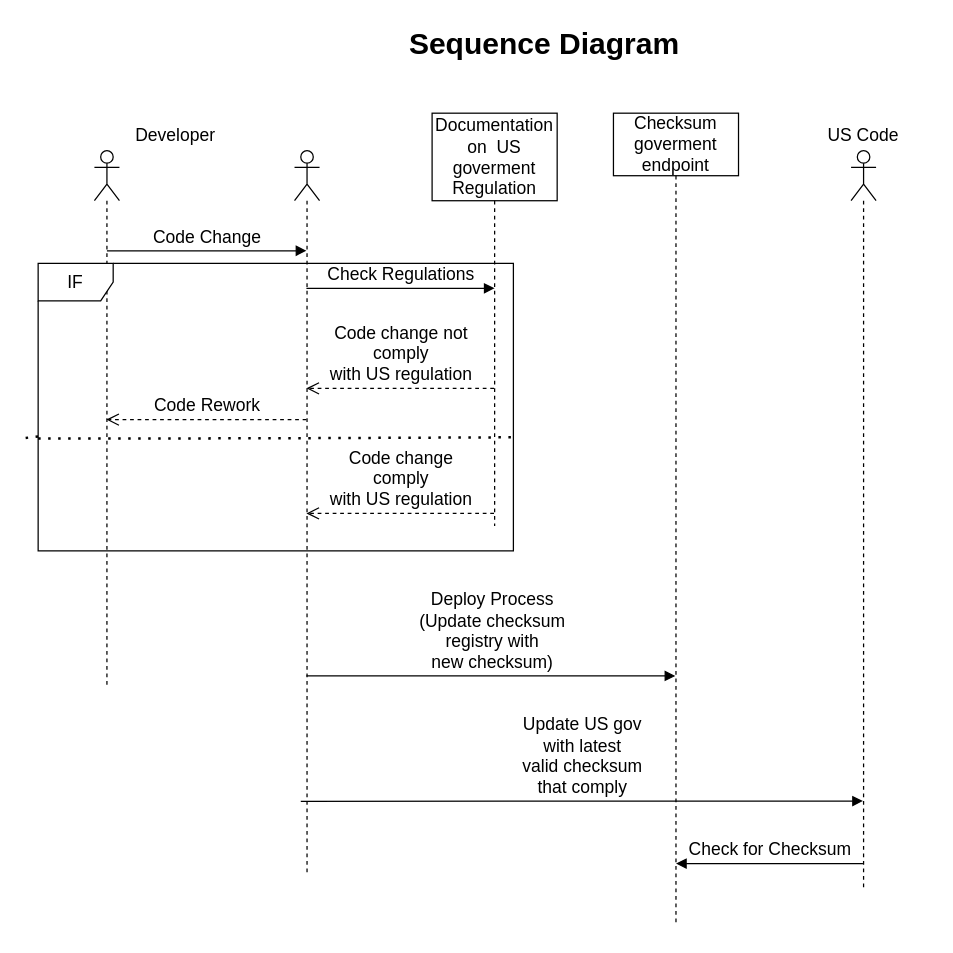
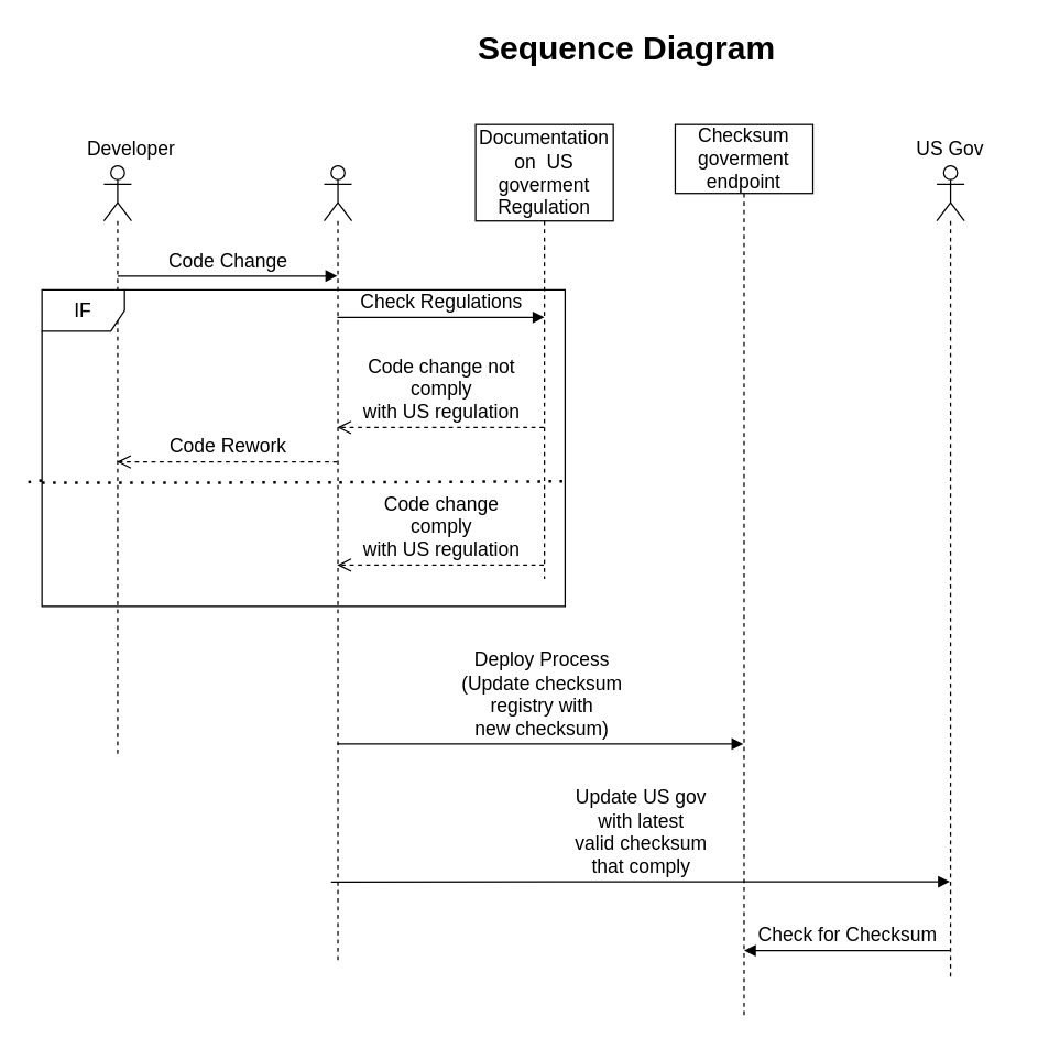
- <mxCell id="2" value="&lt;b&gt;&lt;font style=&quot;font-size: 24px;&quot;&gt;Sequence Diagram&lt;/font&gt;&lt;/b&gt;" style="text;html=1;strokeColor=none;fillColor=none;align=center;verticalAlign=middle;whiteSpace=wrap;rounded=0;" vertex="1" parent="1"><mxGeometry x="290" y="20" width="290" height="30" as="geometry" /></mxCell>
+ <mxCell id="2" value="&lt;b&gt;&lt;font style=&quot;font-size: 24px;&quot;&gt;Sequence Diagram&lt;/font&gt;&lt;/b&gt;" style="text;html=1;strokeColor=none;fillColor=none;align=center;verticalAlign=middle;whiteSpace=wrap;rounded=0;" vertex="1" parent="1"><mxGeometry x="310" y="20" width="290" height="30" as="geometry" /></mxCell>
- <mxCell id="4" value="&lt;font style=&quot;font-size: 14px;&quot;&gt;Developer&lt;/font&gt;" style="text;html=1;strokeColor=none;fillColor=none;align=center;verticalAlign=middle;whiteSpace=wrap;rounded=0;fontSize=24;" vertex="1" parent="1"><mxGeometry x="110" y="90" width="60" height="30" as="geometry" /></mxCell>
+ <mxCell id="4" value="&lt;font style=&quot;font-size: 14px;&quot;&gt;Developer&lt;/font&gt;" style="text;html=1;strokeColor=none;fillColor=none;align=center;verticalAlign=middle;whiteSpace=wrap;rounded=0;fontSize=24;" vertex="1" parent="1"><mxGeometry x="65" y="90" width="60" height="30" as="geometry" /></mxCell>
- <mxCell id="8" value="&lt;font style=&quot;font-size: 14px;&quot;&gt;US Code&lt;/font&gt;" style="text;html=1;strokeColor=none;fillColor=none;align=center;verticalAlign=middle;whiteSpace=wrap;rounded=0;fontSize=24;" vertex="1" parent="1"><mxGeometry x="640" y="90" width="100" height="30" as="geometry" /></mxCell>
+ <mxCell id="8" value="&lt;font style=&quot;font-size: 14px;&quot;&gt;US Gov&lt;/font&gt;" style="text;html=1;strokeColor=none;fillColor=none;align=center;verticalAlign=middle;whiteSpace=wrap;rounded=0;fontSize=24;" vertex="1" parent="1"><mxGeometry x="640" y="90" width="100" height="30" as="geometry" /></mxCell>
